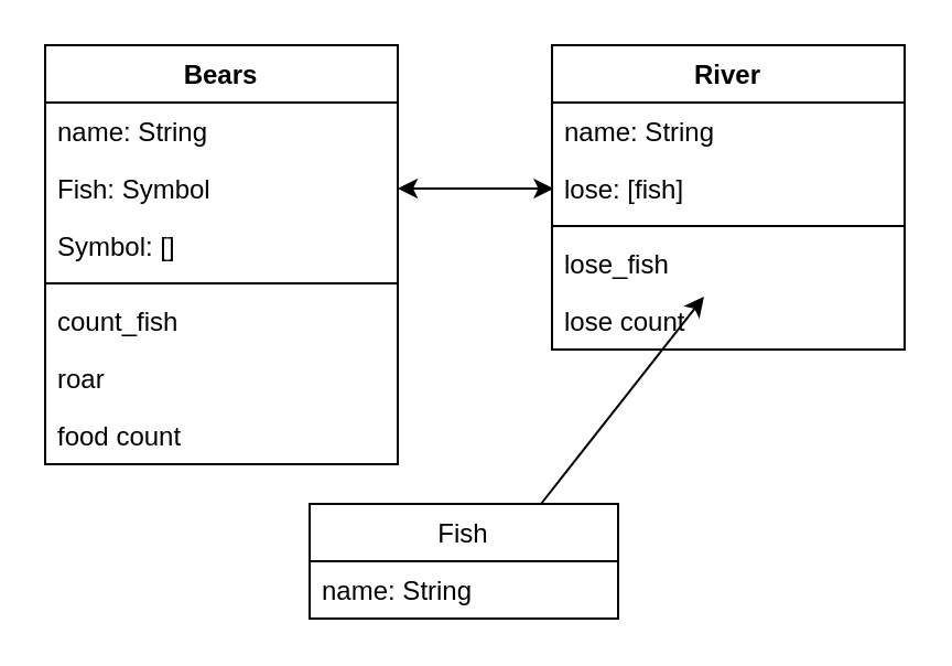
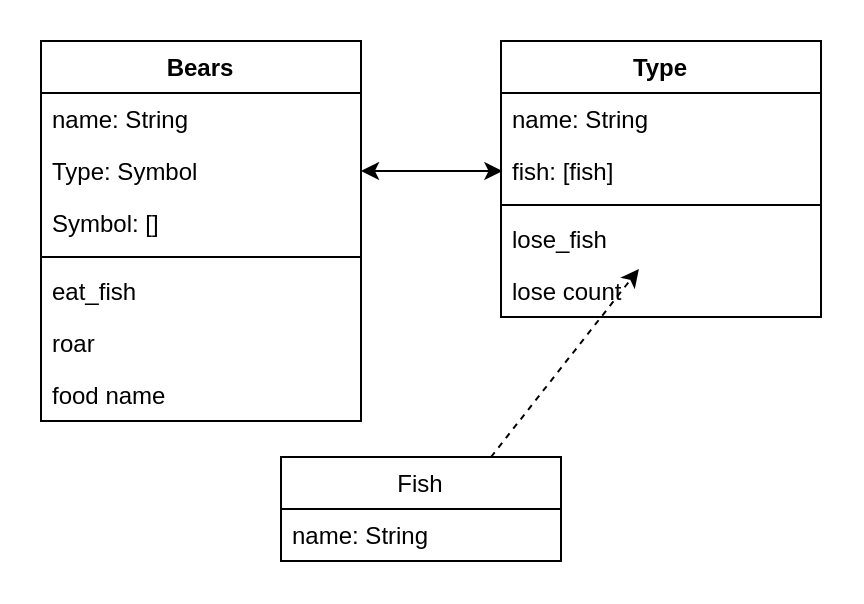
- <mxCell id="10" value="River" style="swimlane;fontStyle=1;align=center;verticalAlign=top;childLayout=stackLayout;horizontal=1;startSize=26;horizontalStack=0;resizeParent=1;resizeParentMax=0;resizeLast=0;collapsible=1;marginBottom=0;" vertex="1" parent="1"><mxGeometry x="250" y="20" width="160" height="138" as="geometry" /></mxCell>
+ <mxCell id="10" value="Type" style="swimlane;fontStyle=1;align=center;verticalAlign=top;childLayout=stackLayout;horizontal=1;startSize=26;horizontalStack=0;resizeParent=1;resizeParentMax=0;resizeLast=0;collapsible=1;marginBottom=0;" vertex="1" parent="1"><mxGeometry x="250" y="20" width="160" height="138" as="geometry" /></mxCell>
- <mxCell id="4" value="Fish: Symbol" style="text;strokeColor=none;fillColor=none;align=left;verticalAlign=top;spacingLeft=4;spacingRight=4;overflow=hidden;rotatable=0;points=[[0,0.5],[1,0.5]];portConstraint=eastwest;" vertex="1" parent="2"><mxGeometry y="52" width="160" height="26" as="geometry" /></mxCell>
+ <mxCell id="4" value="Type: Symbol" style="text;strokeColor=none;fillColor=none;align=left;verticalAlign=top;spacingLeft=4;spacingRight=4;overflow=hidden;rotatable=0;points=[[0,0.5],[1,0.5]];portConstraint=eastwest;" vertex="1" parent="2"><mxGeometry y="52" width="160" height="26" as="geometry" /></mxCell>
- <mxCell id="12" value="lose: [fish]" style="text;strokeColor=none;fillColor=none;align=left;verticalAlign=top;spacingLeft=4;spacingRight=4;overflow=hidden;rotatable=0;points=[[0,0.5],[1,0.5]];portConstraint=eastwest;" vertex="1" parent="10"><mxGeometry y="52" width="160" height="26" as="geometry" /></mxCell>
+ <mxCell id="12" value="fish: [fish]" style="text;strokeColor=none;fillColor=none;align=left;verticalAlign=top;spacingLeft=4;spacingRight=4;overflow=hidden;rotatable=0;points=[[0,0.5],[1,0.5]];portConstraint=eastwest;" vertex="1" parent="10"><mxGeometry y="52" width="160" height="26" as="geometry" /></mxCell>
- <mxCell id="7" value="count_fish" style="text;strokeColor=none;fillColor=none;align=left;verticalAlign=top;spacingLeft=4;spacingRight=4;overflow=hidden;rotatable=0;points=[[0,0.5],[1,0.5]];portConstraint=eastwest;" vertex="1" parent="2"><mxGeometry y="112" width="160" height="26" as="geometry" /></mxCell>
+ <mxCell id="7" value="eat_fish" style="text;strokeColor=none;fillColor=none;align=left;verticalAlign=top;spacingLeft=4;spacingRight=4;overflow=hidden;rotatable=0;points=[[0,0.5],[1,0.5]];portConstraint=eastwest;" vertex="1" parent="2"><mxGeometry y="112" width="160" height="26" as="geometry" /></mxCell>
- <mxCell id="18" value="" style="endArrow=classic;html=1;entryX=0.431;entryY=1.077;entryDx=0;entryDy=0;entryPerimeter=0;exitX=0.75;exitY=0;exitDx=0;exitDy=0;" edge="1" parent="1" source="16" target="14"><mxGeometry width="50" height="50" relative="1" as="geometry"><mxPoint x="240" y="220" as="sourcePoint" /><mxPoint x="290" y="170" as="targetPoint" /></mxGeometry></mxCell>
+ <mxCell id="18" value="" style="endArrow=classic;html=1;entryX=0.431;entryY=1.077;entryDx=0;entryDy=0;entryPerimeter=0;exitX=0.75;exitY=0;exitDx=0;exitDy=0;dashed=1;" edge="1" parent="1" source="16" target="14"><mxGeometry width="50" height="50" relative="1" as="geometry"><mxPoint x="240" y="220" as="sourcePoint" /><mxPoint x="290" y="170" as="targetPoint" /></mxGeometry></mxCell>
- <mxCell id="9" value="food count" style="text;strokeColor=none;fillColor=none;align=left;verticalAlign=top;spacingLeft=4;spacingRight=4;overflow=hidden;rotatable=0;points=[[0,0.5],[1,0.5]];portConstraint=eastwest;" vertex="1" parent="2"><mxGeometry y="164" width="160" height="26" as="geometry" /></mxCell>
+ <mxCell id="9" value="food name" style="text;strokeColor=none;fillColor=none;align=left;verticalAlign=top;spacingLeft=4;spacingRight=4;overflow=hidden;rotatable=0;points=[[0,0.5],[1,0.5]];portConstraint=eastwest;" vertex="1" parent="2"><mxGeometry y="164" width="160" height="26" as="geometry" /></mxCell>
